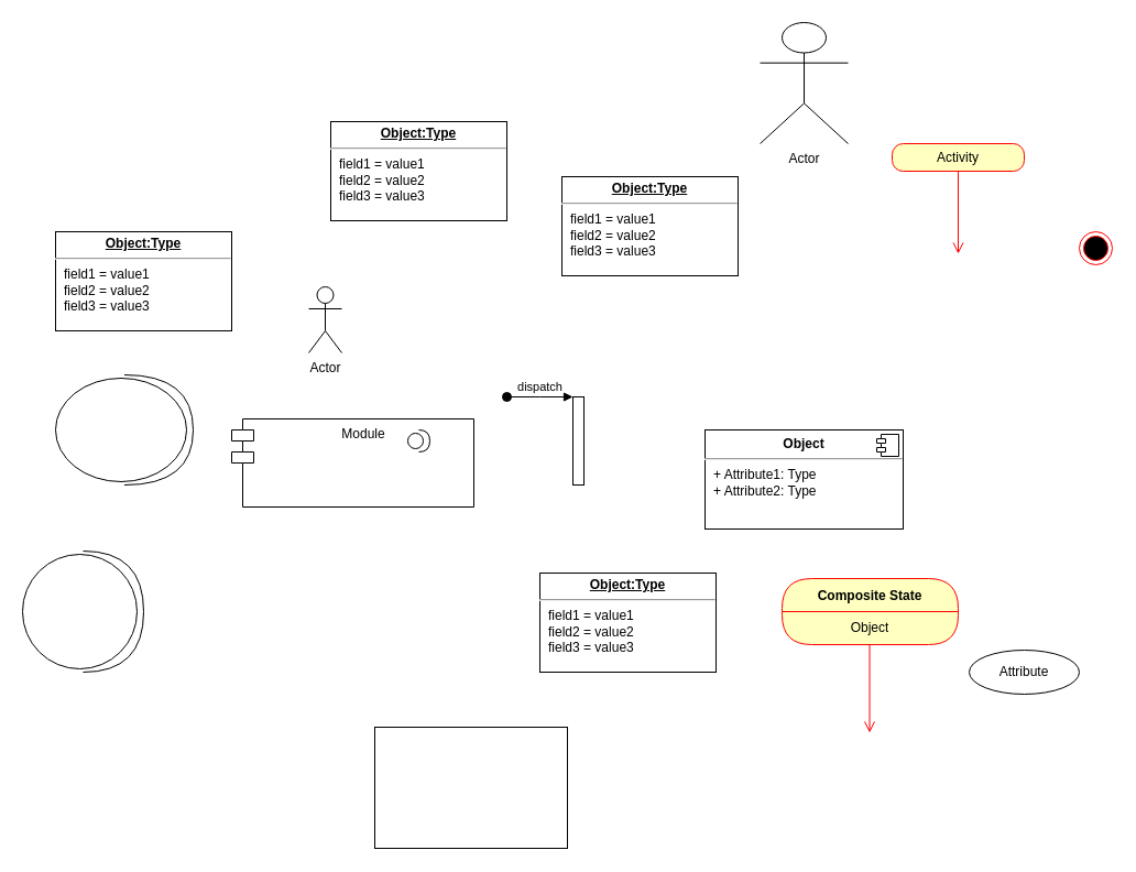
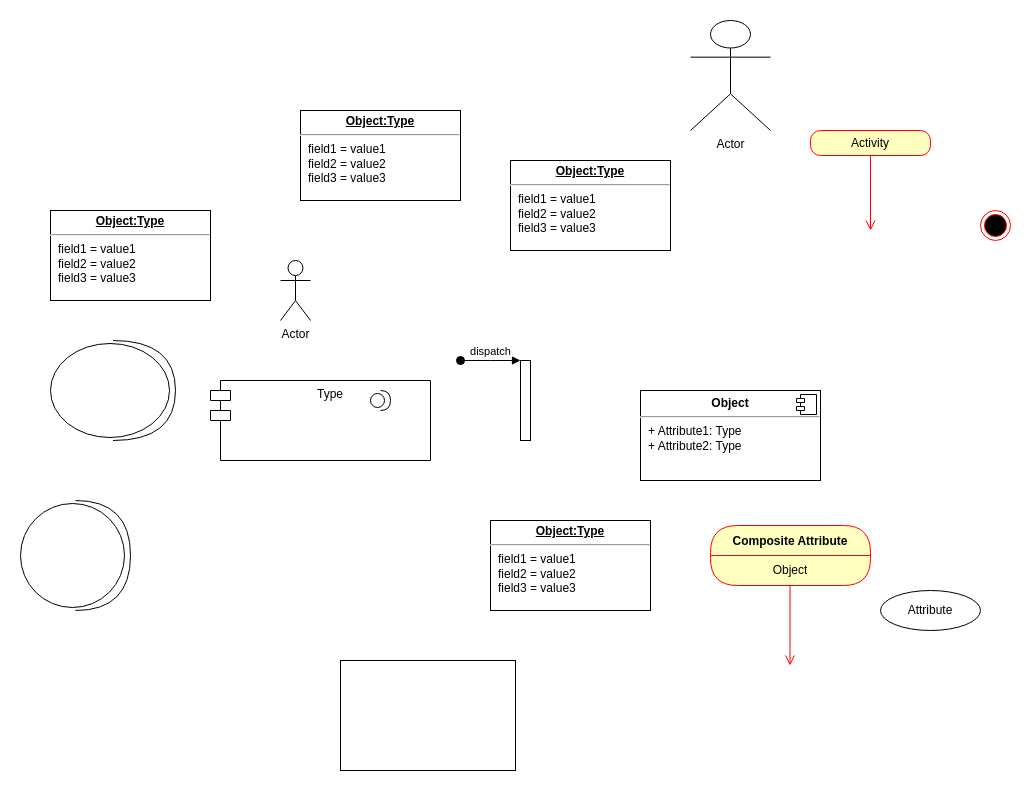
- <mxCell id="6" value="Module" style="shape=module;align=left;spacingLeft=20;align=center;verticalAlign=top;whiteSpace=wrap;html=1;" vertex="1" parent="1"><mxGeometry x="210" y="380" width="220" height="80" as="geometry" /></mxCell>
+ <mxCell id="6" value="Type" style="shape=module;align=left;spacingLeft=20;align=center;verticalAlign=top;whiteSpace=wrap;html=1;" vertex="1" parent="1"><mxGeometry x="210" y="380" width="220" height="80" as="geometry" /></mxCell>
- <mxCell id="16" value="Composite State" style="swimlane;fontStyle=1;align=center;verticalAlign=middle;childLayout=stackLayout;horizontal=1;startSize=30;horizontalStack=0;resizeParent=0;resizeLast=1;container=0;fontColor=#000000;collapsible=0;rounded=1;arcSize=30;strokeColor=#ff0000;fillColor=#ffffc0;swimlaneFillColor=#ffffc0;dropTarget=0;" vertex="1" parent="1"><mxGeometry x="710" y="525" width="160" height="60" as="geometry" /></mxCell>
+ <mxCell id="16" value="Composite Attribute" style="swimlane;fontStyle=1;align=center;verticalAlign=middle;childLayout=stackLayout;horizontal=1;startSize=30;horizontalStack=0;resizeParent=0;resizeLast=1;container=0;fontColor=#000000;collapsible=0;rounded=1;arcSize=30;strokeColor=#ff0000;fillColor=#ffffc0;swimlaneFillColor=#ffffc0;dropTarget=0;" vertex="1" parent="1"><mxGeometry x="710" y="525" width="160" height="60" as="geometry" /></mxCell>
